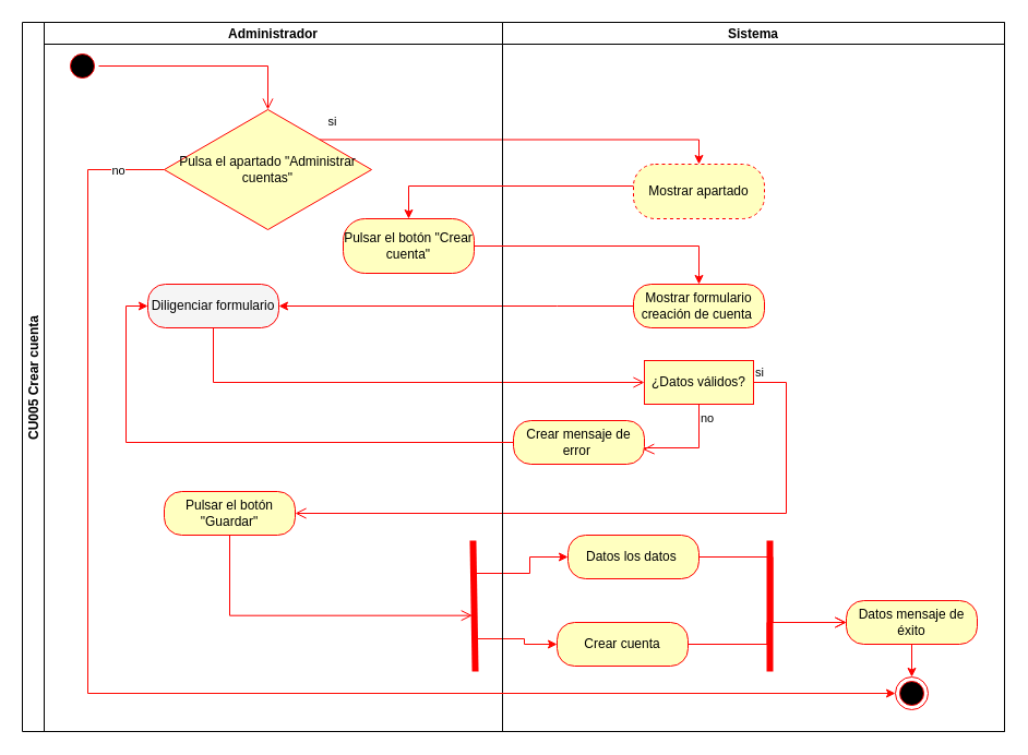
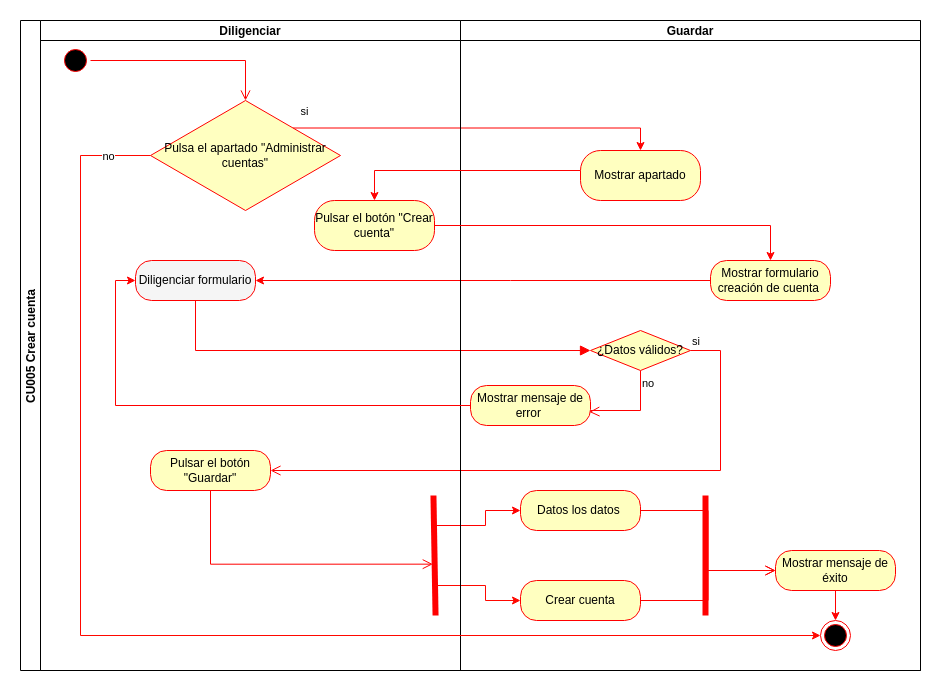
- <mxCell id="5" value="Administrador" style="swimlane;startSize=20;" vertex="1" parent="2"><mxGeometry x="20" width="420" height="650" as="geometry" /></mxCell>
+ <mxCell id="5" value="Diligenciar" style="swimlane;startSize=20;" vertex="1" parent="2"><mxGeometry x="20" width="420" height="650" as="geometry" /></mxCell>
- <mxCell id="20" value="Sistema" style="swimlane;startSize=20;" vertex="1" parent="2"><mxGeometry x="440" width="460" height="650" as="geometry" /></mxCell>
+ <mxCell id="20" value="Guardar" style="swimlane;startSize=20;" vertex="1" parent="2"><mxGeometry x="440" width="460" height="650" as="geometry" /></mxCell>
- <mxCell id="21" value="Mostrar apartado" style="rounded=1;whiteSpace=wrap;html=1;arcSize=40;fontColor=#000000;fillColor=#ffffc0;strokeColor=#ff0000;dashed=1;" vertex="1" parent="20"><mxGeometry x="120" y="130" width="120" height="50" as="geometry" /></mxCell>
+ <mxCell id="21" value="Mostrar apartado" style="rounded=1;whiteSpace=wrap;html=1;arcSize=40;fontColor=#000000;fillColor=#ffffc0;strokeColor=#ff0000;" vertex="1" parent="20"><mxGeometry x="120" y="130" width="120" height="50" as="geometry" /></mxCell>
- <mxCell id="22" value="Mostrar formulario creación de cuenta&amp;nbsp;" style="rounded=1;whiteSpace=wrap;html=1;arcSize=40;fontColor=#000000;fillColor=#ffffc0;strokeColor=light-dark(#ff0000, #ededed);" vertex="1" parent="20"><mxGeometry x="120" y="240" width="120" height="40" as="geometry" /></mxCell>
+ <mxCell id="22" value="Mostrar formulario creación de cuenta&amp;nbsp;" style="rounded=1;whiteSpace=wrap;html=1;arcSize=40;fontColor=#000000;fillColor=#ffffc0;strokeColor=light-dark(#ff0000, #ededed);" vertex="1" parent="20"><mxGeometry x="250" y="240" width="120" height="40" as="geometry" /></mxCell>
- <mxCell id="15" value="" style="edgeStyle=orthogonalEdgeStyle;html=1;verticalAlign=bottom;endArrow=open;endSize=8;strokeColor=#ff0000;rounded=0;entryX=0;entryY=0.5;entryDx=0;entryDy=0;" edge="1" parent="2" source="9" target="23"><mxGeometry relative="1" as="geometry"><mxPoint x="175" y="340" as="targetPoint" /><Array as="points"><mxPoint x="175" y="330" /></Array></mxGeometry></mxCell>
+ <mxCell id="15" value="" style="edgeStyle=orthogonalEdgeStyle;html=1;verticalAlign=bottom;endArrow=block;endSize=8;strokeColor=#ff0000;rounded=0;entryX=0;entryY=0.5;entryDx=0;entryDy=0;" edge="1" parent="2" source="9" target="23"><mxGeometry relative="1" as="geometry"><mxPoint x="175" y="340" as="targetPoint" /><Array as="points"><mxPoint x="175" y="330" /></Array></mxGeometry></mxCell>
- <mxCell id="23" value="¿Datos válidos?" style="whiteSpace=wrap;html=1;fontColor=#000000;fillColor=#ffffc0;strokeColor=#ff0000;rounded=0;" vertex="1" parent="20"><mxGeometry x="130" y="310" width="100" height="40" as="geometry" /></mxCell>
+ <mxCell id="23" value="¿Datos válidos?" style="rhombus;whiteSpace=wrap;html=1;fontColor=#000000;fillColor=#ffffc0;strokeColor=#ff0000;" vertex="1" parent="20"><mxGeometry x="130" y="310" width="100" height="40" as="geometry" /></mxCell>
- <mxCell id="31" value="Crear mensaje de error&amp;nbsp;" style="rounded=1;whiteSpace=wrap;html=1;arcSize=40;fontColor=#000000;fillColor=#ffffc0;strokeColor=light-dark(#ff0000, #ededed);" vertex="1" parent="20"><mxGeometry x="10" y="365" width="120" height="40" as="geometry" /></mxCell>
+ <mxCell id="31" value="Mostrar mensaje de error&amp;nbsp;" style="rounded=1;whiteSpace=wrap;html=1;arcSize=40;fontColor=#000000;fillColor=#ffffc0;strokeColor=light-dark(#ff0000, #ededed);" vertex="1" parent="20"><mxGeometry x="10" y="365" width="120" height="40" as="geometry" /></mxCell>
- <mxCell id="30" value="Datos mensaje de éxito" style="rounded=1;whiteSpace=wrap;html=1;arcSize=40;fontColor=#000000;fillColor=#ffffc0;strokeColor=#ff0000;" vertex="1" parent="20"><mxGeometry x="315" y="530" width="120" height="40" as="geometry" /></mxCell>
+ <mxCell id="30" value="Mostrar mensaje de éxito" style="rounded=1;whiteSpace=wrap;html=1;arcSize=40;fontColor=#000000;fillColor=#ffffc0;strokeColor=#ff0000;" vertex="1" parent="20"><mxGeometry x="315" y="530" width="120" height="40" as="geometry" /></mxCell>
- <mxCell id="26" value="Crear cuenta" style="rounded=1;whiteSpace=wrap;html=1;arcSize=40;fontColor=#000000;fillColor=#ffffc0;strokeColor=#ff0000;" vertex="1" parent="20"><mxGeometry x="50" y="550" width="120" height="40" as="geometry" /></mxCell>
+ <mxCell id="26" value="Crear cuenta" style="rounded=1;whiteSpace=wrap;html=1;arcSize=40;fontColor=#000000;fillColor=#ffffc0;strokeColor=#ff0000;" vertex="1" parent="20"><mxGeometry x="60" y="560" width="120" height="40" as="geometry" /></mxCell>
